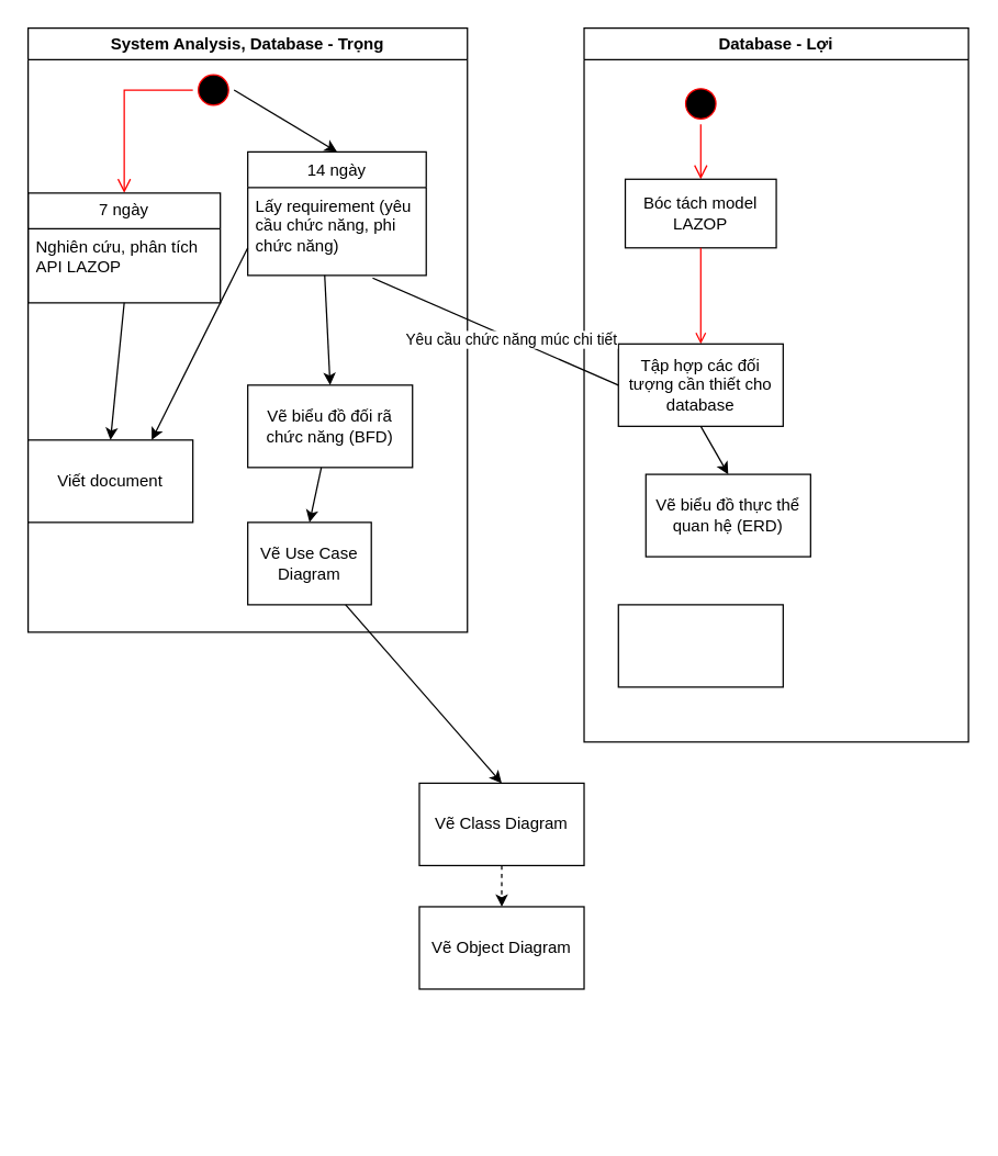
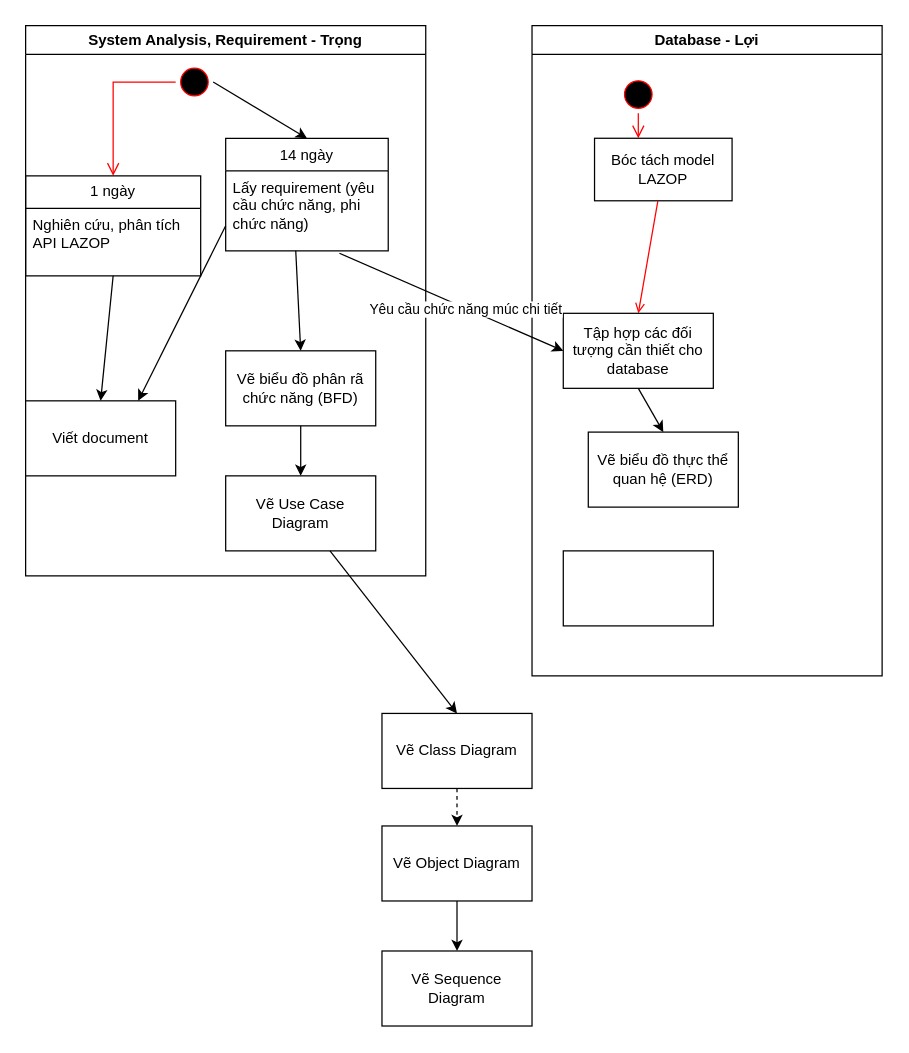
- <mxCell id="2" value="System Analysis, Database - Trọng" style="swimlane;whiteSpace=wrap" parent="1" vertex="1"><mxGeometry x="20" y="20" width="320" height="440" as="geometry" /></mxCell>
+ <mxCell id="2" value="System Analysis, Requirement - Trọng" style="swimlane;whiteSpace=wrap" parent="1" vertex="1"><mxGeometry x="20" y="20" width="320" height="440" as="geometry" /></mxCell>
- <mxCell id="7" value="7 ngày" style="swimlane;fontStyle=0;childLayout=stackLayout;horizontal=1;startSize=26;fillColor=none;horizontalStack=0;resizeParent=1;resizeParentMax=0;resizeLast=0;collapsible=1;marginBottom=0;whiteSpace=wrap;" vertex="1" parent="2"><mxGeometry y="120" width="140" height="80" as="geometry" /></mxCell>
+ <mxCell id="7" value="1 ngày" style="swimlane;fontStyle=0;childLayout=stackLayout;horizontal=1;startSize=26;fillColor=none;horizontalStack=0;resizeParent=1;resizeParentMax=0;resizeLast=0;collapsible=1;marginBottom=0;whiteSpace=wrap;" vertex="1" parent="2"><mxGeometry y="120" width="140" height="80" as="geometry" /></mxCell>
- <mxCell id="20" value="Bóc tách model LAZOP" style="whiteSpace=wrap;" parent="17" vertex="1"><mxGeometry x="30" y="110" width="110" height="50" as="geometry" /></mxCell>
+ <mxCell id="20" value="Bóc tách model LAZOP" style="whiteSpace=wrap;" parent="17" vertex="1"><mxGeometry x="50" y="90" width="110" height="50" as="geometry" /></mxCell>
- <mxCell id="26" value="" style="endArrow=none;html=1;exitX=0.7;exitY=1.031;exitDx=0;exitDy=0;entryX=0;entryY=0.5;entryDx=0;entryDy=0;exitPerimeter=0;" parent="1" source="6" target="22" edge="1"><mxGeometry width="50" height="50" relative="1" as="geometry"><mxPoint x="240" y="180" as="sourcePoint" /><mxPoint x="420" y="160" as="targetPoint" /></mxGeometry></mxCell>
+ <mxCell id="26" value="" style="endArrow=classic;html=1;exitX=0.7;exitY=1.031;exitDx=0;exitDy=0;entryX=0;entryY=0.5;entryDx=0;entryDy=0;exitPerimeter=0;" parent="1" source="6" target="22" edge="1"><mxGeometry width="50" height="50" relative="1" as="geometry"><mxPoint x="240" y="180" as="sourcePoint" /><mxPoint x="420" y="160" as="targetPoint" /></mxGeometry></mxCell>
- <mxCell id="10" value="Vẽ biểu đồ đối rã chức năng (BFD)" style="rounded=0;whiteSpace=wrap;html=1;" parent="2" vertex="1"><mxGeometry x="160" y="260" width="120" height="60" as="geometry" /></mxCell>
+ <mxCell id="10" value="Vẽ biểu đồ phân rã chức năng (BFD)" style="rounded=0;whiteSpace=wrap;html=1;" parent="2" vertex="1"><mxGeometry x="160" y="260" width="120" height="60" as="geometry" /></mxCell>
- <mxCell id="12" value="Vẽ Use Case Diagram" style="rounded=0;whiteSpace=wrap;html=1;" parent="2" vertex="1"><mxGeometry x="160" y="360" width="90" height="60" as="geometry" /></mxCell>
+ <mxCell id="12" value="Vẽ Use Case Diagram" style="rounded=0;whiteSpace=wrap;html=1;" parent="2" vertex="1"><mxGeometry x="160" y="360" width="120" height="60" as="geometry" /></mxCell>
+ <mxCell id="33" value="" style="endArrow=classic;html=1;exitX=0.5;exitY=1;exitDx=0;exitDy=0;entryX=0.5;entryY=0;entryDx=0;entryDy=0;" edge="1" parent="1" source="30" target="32"><mxGeometry width="50" height="50" relative="1" as="geometry"><mxPoint x="480" y="720" as="sourcePoint" /><mxPoint x="530" y="670" as="targetPoint" /></mxGeometry></mxCell>
+ <mxCell id="32" value="&lt;div&gt;Vẽ Sequence Diagram&lt;/div&gt;" style="rounded=0;whiteSpace=wrap;html=1;" vertex="1" parent="1"><mxGeometry x="305" y="760" width="120" height="60" as="geometry" /></mxCell>
